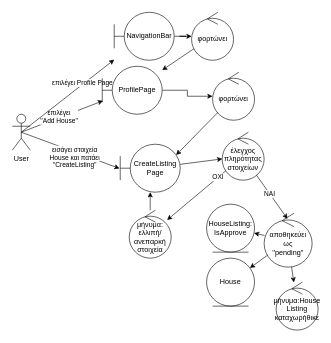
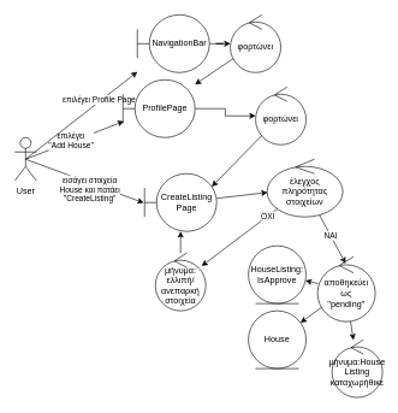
- <mxCell id="20" value="έλεγχος&lt;div&gt;πληρότητας&lt;/div&gt;&lt;div&gt;στοιχείων&lt;/div&gt;" style="ellipse;shape=umlControl;whiteSpace=wrap;html=1;" parent="1" vertex="1"><mxGeometry x="370" y="220" width="70" height="80" as="geometry" /></mxCell>
+ <mxCell id="20" value="έλεγχος&lt;div&gt;πληρότητας&lt;/div&gt;&lt;div&gt;στοιχείων&lt;/div&gt;" style="ellipse;shape=umlControl;whiteSpace=wrap;html=1;" parent="1" vertex="1"><mxGeometry x="370" y="220" width="105" height="80" as="geometry" /></mxCell>
